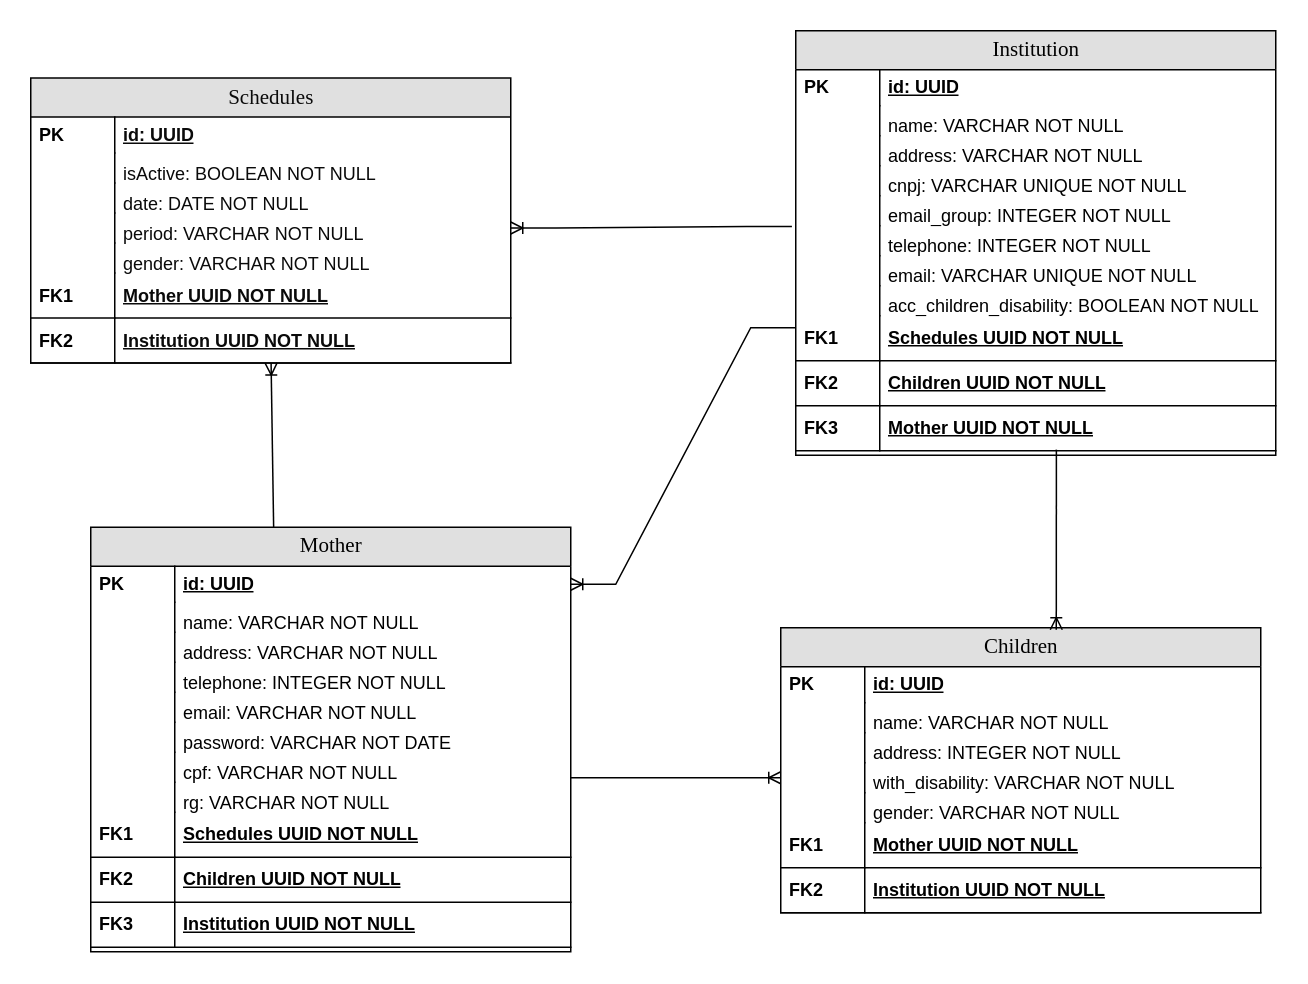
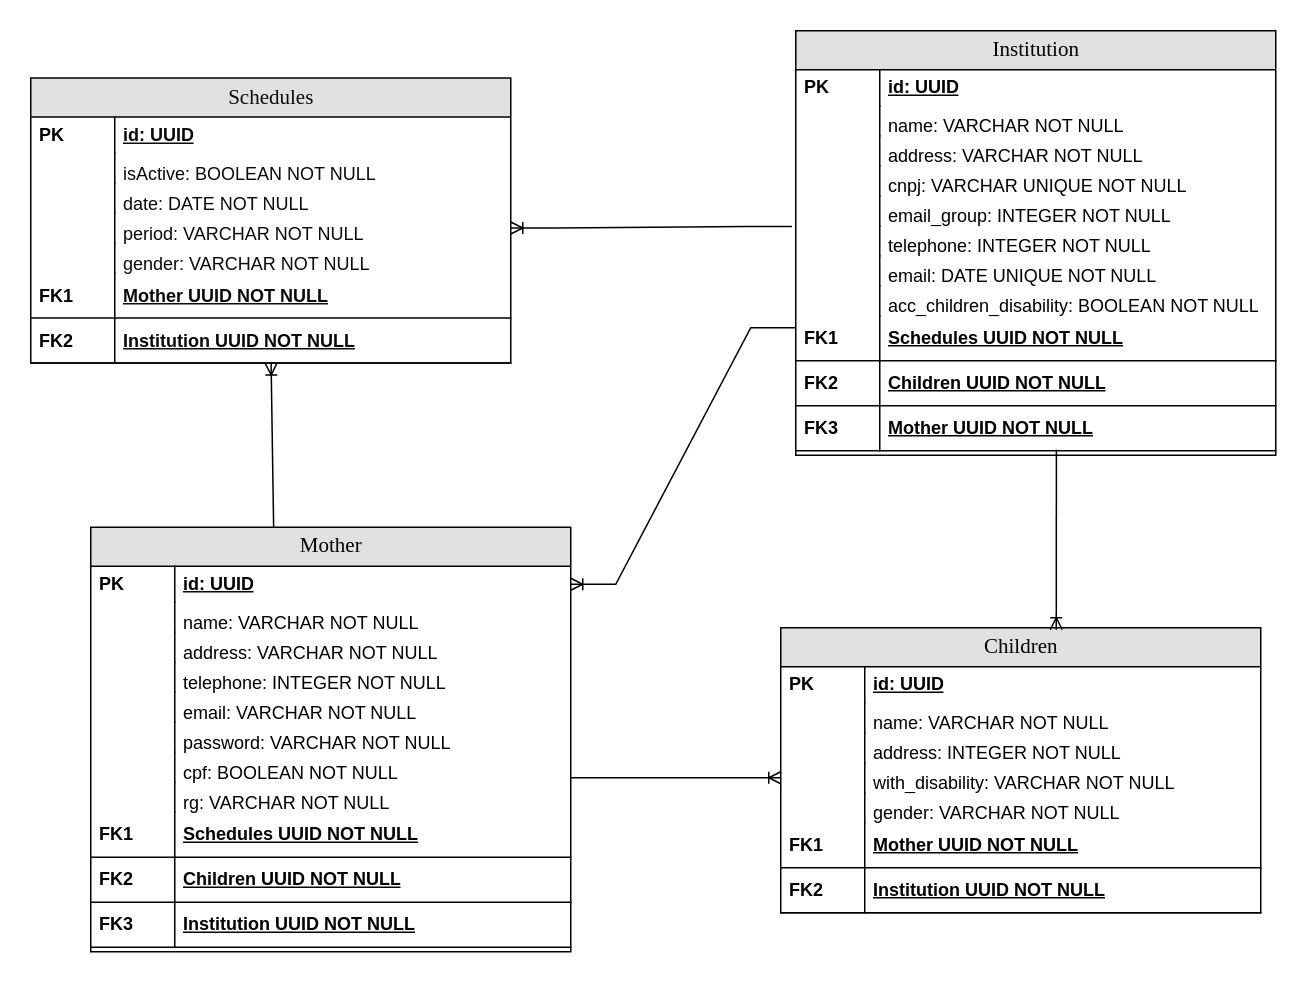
- <mxCell id="15" value="email: VARCHAR UNIQUE NOT NULL" style="shape=partialRectangle;top=0;left=0;right=0;bottom=0;html=1;align=left;verticalAlign=top;fillColor=none;spacingLeft=60;spacingRight=4;whiteSpace=wrap;overflow=hidden;rotatable=0;points=[[0,0.5],[1,0.5]];portConstraint=eastwest;dropTarget=0;fontColor=#000000;" parent="2" vertex="1"><mxGeometry y="150" width="320" height="20" as="geometry" /></mxCell>
+ <mxCell id="15" value="email: DATE UNIQUE NOT NULL" style="shape=partialRectangle;top=0;left=0;right=0;bottom=0;html=1;align=left;verticalAlign=top;fillColor=none;spacingLeft=60;spacingRight=4;whiteSpace=wrap;overflow=hidden;rotatable=0;points=[[0,0.5],[1,0.5]];portConstraint=eastwest;dropTarget=0;fontColor=#000000;" parent="2" vertex="1"><mxGeometry y="150" width="320" height="20" as="geometry" /></mxCell>
- <mxCell id="36" value="password: VARCHAR NOT DATE" style="shape=partialRectangle;top=0;left=0;right=0;bottom=0;html=1;align=left;verticalAlign=top;fillColor=none;spacingLeft=60;spacingRight=4;whiteSpace=wrap;overflow=hidden;rotatable=0;points=[[0,0.5],[1,0.5]];portConstraint=eastwest;dropTarget=0;fontColor=#000000;" parent="25" vertex="1"><mxGeometry y="130" width="320" height="20" as="geometry" /></mxCell>
+ <mxCell id="36" value="password: VARCHAR NOT NULL" style="shape=partialRectangle;top=0;left=0;right=0;bottom=0;html=1;align=left;verticalAlign=top;fillColor=none;spacingLeft=60;spacingRight=4;whiteSpace=wrap;overflow=hidden;rotatable=0;points=[[0,0.5],[1,0.5]];portConstraint=eastwest;dropTarget=0;fontColor=#000000;" parent="25" vertex="1"><mxGeometry y="130" width="320" height="20" as="geometry" /></mxCell>
- <mxCell id="38" value="cpf: VARCHAR NOT NULL&lt;span style=&quot;white-space: pre;&quot;&gt; &lt;/span&gt;" style="shape=partialRectangle;top=0;left=0;right=0;bottom=0;html=1;align=left;verticalAlign=top;fillColor=none;spacingLeft=60;spacingRight=4;whiteSpace=wrap;overflow=hidden;rotatable=0;points=[[0,0.5],[1,0.5]];portConstraint=eastwest;dropTarget=0;fontColor=#000000;" parent="25" vertex="1"><mxGeometry y="150" width="320" height="20" as="geometry" /></mxCell>
+ <mxCell id="38" value="cpf: BOOLEAN NOT NULL&lt;span style=&quot;white-space: pre;&quot;&gt; &lt;/span&gt;" style="shape=partialRectangle;top=0;left=0;right=0;bottom=0;html=1;align=left;verticalAlign=top;fillColor=none;spacingLeft=60;spacingRight=4;whiteSpace=wrap;overflow=hidden;rotatable=0;points=[[0,0.5],[1,0.5]];portConstraint=eastwest;dropTarget=0;fontColor=#000000;" parent="25" vertex="1"><mxGeometry y="150" width="320" height="20" as="geometry" /></mxCell>
